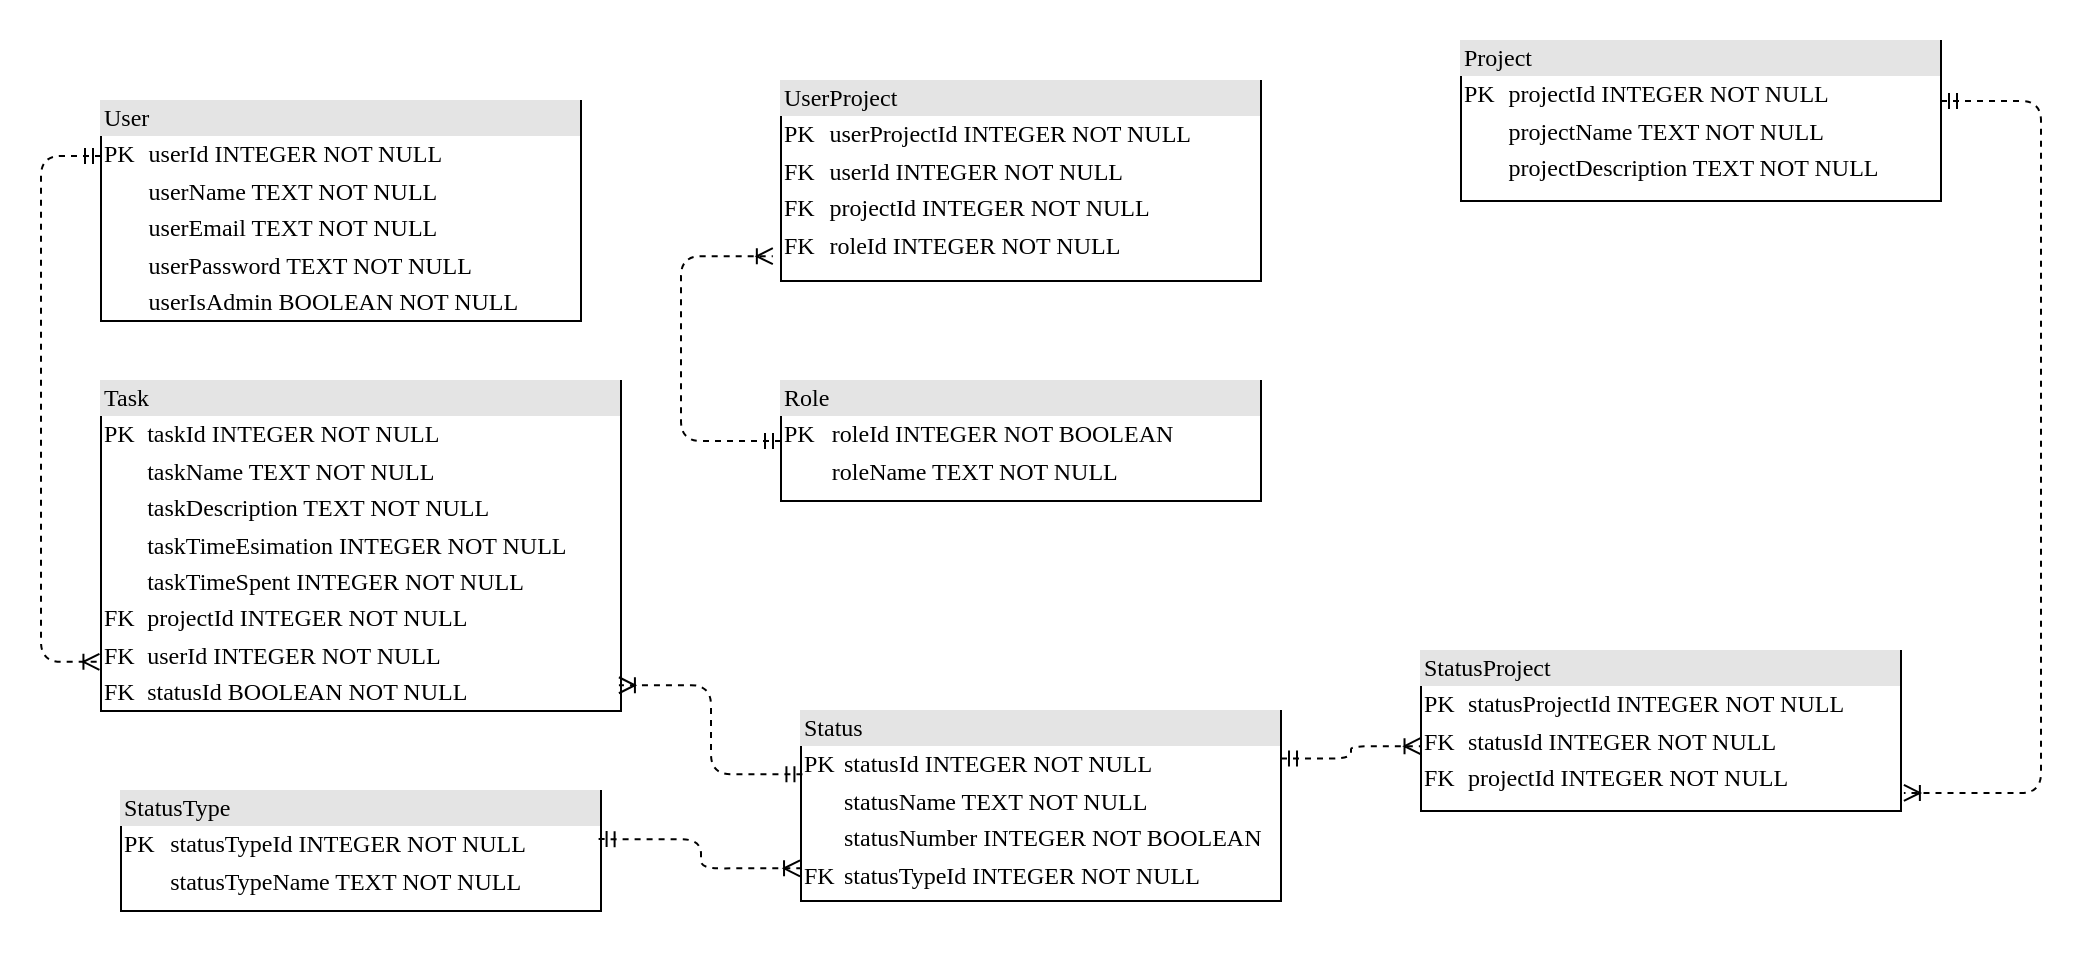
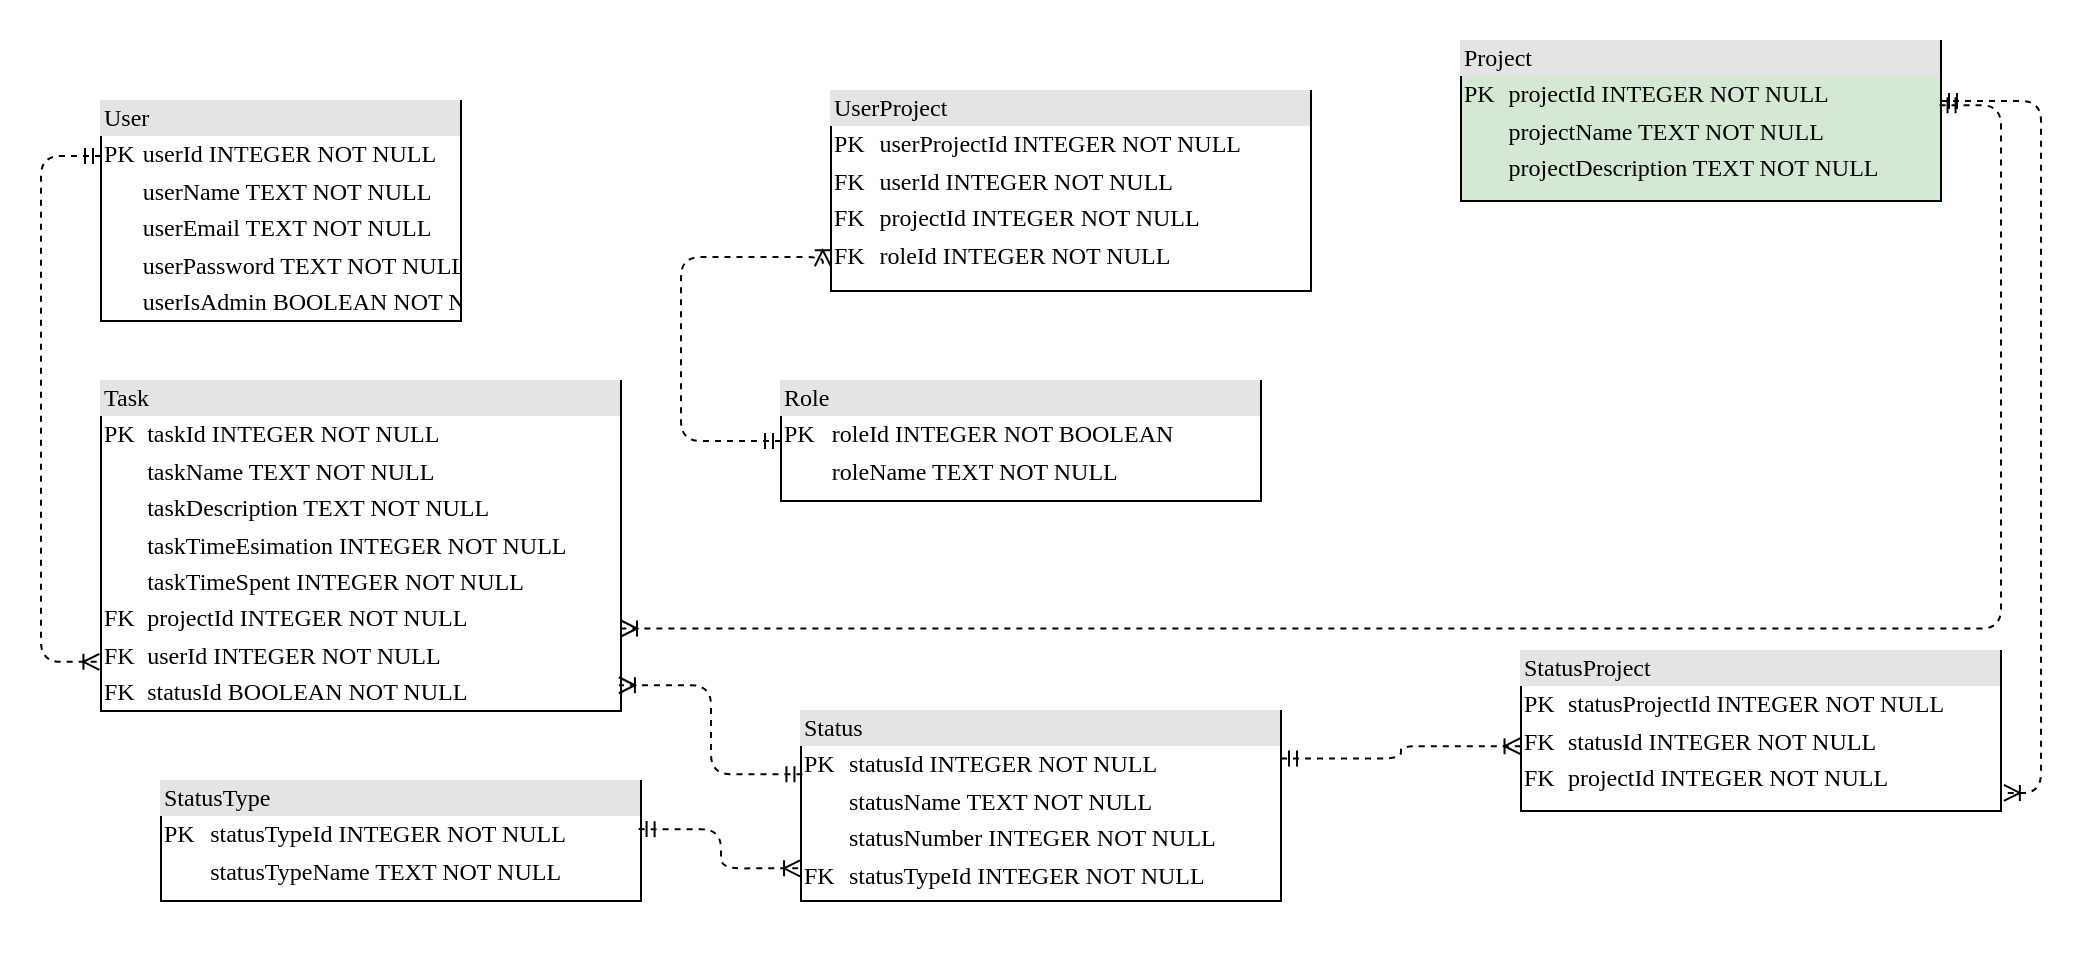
- <mxCell id="3" value="&lt;div style=&quot;box-sizing: border-box ; width: 100% ; background: #e4e4e4 ; padding: 2px&quot;&gt;Project&lt;/div&gt;&lt;table style=&quot;width: 100% ; font-size: 1em&quot; cellpadding=&quot;2&quot; cellspacing=&quot;0&quot;&gt;&lt;tbody&gt;&lt;tr&gt;&lt;td&gt;PK&lt;/td&gt;&lt;td&gt;projectId INTEGER NOT NULL&lt;/td&gt;&lt;/tr&gt;&lt;tr&gt;&lt;td&gt;&lt;br&gt;&lt;/td&gt;&lt;td&gt;projectName TEXT NOT NULL&lt;/td&gt;&lt;/tr&gt;&lt;tr&gt;&lt;td&gt;&lt;/td&gt;&lt;td&gt;projectDescription TEXT NOT NULL&lt;/td&gt;&lt;/tr&gt;&lt;tr&gt;&lt;td&gt;&lt;br&gt;&lt;/td&gt;&lt;td&gt;&lt;br&gt;&lt;/td&gt;&lt;/tr&gt;&lt;/tbody&gt;&lt;/table&gt;" style="verticalAlign=top;align=left;overflow=fill;html=1;rounded=0;shadow=0;comic=0;labelBackgroundColor=none;strokeWidth=1;fontFamily=Verdana;fontSize=12" parent="1" vertex="1"><mxGeometry x="730" y="20" width="240" height="80" as="geometry" /></mxCell>
+ <mxCell id="3" value="&lt;div style=&quot;box-sizing: border-box ; width: 100% ; background: #e4e4e4 ; padding: 2px&quot;&gt;Project&lt;/div&gt;&lt;table style=&quot;width: 100% ; font-size: 1em&quot; cellpadding=&quot;2&quot; cellspacing=&quot;0&quot;&gt;&lt;tbody&gt;&lt;tr&gt;&lt;td&gt;PK&lt;/td&gt;&lt;td&gt;projectId INTEGER NOT NULL&lt;/td&gt;&lt;/tr&gt;&lt;tr&gt;&lt;td&gt;&lt;br&gt;&lt;/td&gt;&lt;td&gt;projectName TEXT NOT NULL&lt;/td&gt;&lt;/tr&gt;&lt;tr&gt;&lt;td&gt;&lt;/td&gt;&lt;td&gt;projectDescription TEXT NOT NULL&lt;/td&gt;&lt;/tr&gt;&lt;tr&gt;&lt;td&gt;&lt;br&gt;&lt;/td&gt;&lt;td&gt;&lt;br&gt;&lt;/td&gt;&lt;/tr&gt;&lt;/tbody&gt;&lt;/table&gt;" style="verticalAlign=top;align=left;overflow=fill;html=1;rounded=0;shadow=0;comic=0;labelBackgroundColor=none;strokeWidth=1;fontFamily=Verdana;fontSize=12;fillColor=#d5e8d4;" parent="1" vertex="1"><mxGeometry x="730" y="20" width="240" height="80" as="geometry" /></mxCell>
- <mxCell id="4" value="&lt;div style=&quot;box-sizing: border-box ; width: 100% ; background: #e4e4e4 ; padding: 2px&quot;&gt;UserProject&lt;/div&gt;&lt;table style=&quot;width: 100% ; font-size: 1em&quot; cellpadding=&quot;2&quot; cellspacing=&quot;0&quot;&gt;&lt;tbody&gt;&lt;tr&gt;&lt;td&gt;PK&lt;/td&gt;&lt;td&gt;userProjectId INTEGER NOT NULL&lt;/td&gt;&lt;/tr&gt;&lt;tr&gt;&lt;td&gt;FK&lt;/td&gt;&lt;td&gt;userId INTEGER NOT NULL&lt;/td&gt;&lt;/tr&gt;&lt;tr&gt;&lt;td&gt;FK&lt;/td&gt;&lt;td&gt;projectId INTEGER NOT NULL&lt;/td&gt;&lt;/tr&gt;&lt;tr&gt;&lt;td&gt;FK&lt;br&gt;&lt;/td&gt;&lt;td&gt;roleId INTEGER NOT NULL&lt;br&gt;&lt;/td&gt;&lt;/tr&gt;&lt;/tbody&gt;&lt;/table&gt;" style="verticalAlign=top;align=left;overflow=fill;html=1;rounded=0;shadow=0;comic=0;labelBackgroundColor=none;strokeWidth=1;fontFamily=Verdana;fontSize=12" parent="1" vertex="1"><mxGeometry x="390" y="40" width="240" height="100" as="geometry" /></mxCell>
+ <mxCell id="4" value="&lt;div style=&quot;box-sizing: border-box ; width: 100% ; background: #e4e4e4 ; padding: 2px&quot;&gt;UserProject&lt;/div&gt;&lt;table style=&quot;width: 100% ; font-size: 1em&quot; cellpadding=&quot;2&quot; cellspacing=&quot;0&quot;&gt;&lt;tbody&gt;&lt;tr&gt;&lt;td&gt;PK&lt;/td&gt;&lt;td&gt;userProjectId INTEGER NOT NULL&lt;/td&gt;&lt;/tr&gt;&lt;tr&gt;&lt;td&gt;FK&lt;/td&gt;&lt;td&gt;userId INTEGER NOT NULL&lt;/td&gt;&lt;/tr&gt;&lt;tr&gt;&lt;td&gt;FK&lt;/td&gt;&lt;td&gt;projectId INTEGER NOT NULL&lt;/td&gt;&lt;/tr&gt;&lt;tr&gt;&lt;td&gt;FK&lt;br&gt;&lt;/td&gt;&lt;td&gt;roleId INTEGER NOT NULL&lt;br&gt;&lt;/td&gt;&lt;/tr&gt;&lt;/tbody&gt;&lt;/table&gt;" style="verticalAlign=top;align=left;overflow=fill;html=1;rounded=0;shadow=0;comic=0;labelBackgroundColor=none;strokeWidth=1;fontFamily=Verdana;fontSize=12" parent="1" vertex="1"><mxGeometry x="415" y="45" width="240" height="100" as="geometry" /></mxCell>
- <mxCell id="2" value="&lt;div style=&quot;box-sizing: border-box ; width: 100% ; background: #e4e4e4 ; padding: 2px&quot;&gt;User&lt;/div&gt;&lt;table style=&quot;width: 100% ; font-size: 1em&quot; cellpadding=&quot;2&quot; cellspacing=&quot;0&quot;&gt;&lt;tbody&gt;&lt;tr&gt;&lt;td&gt;PK&lt;/td&gt;&lt;td&gt;userId INTEGER NOT NULL&lt;/td&gt;&lt;/tr&gt;&lt;tr&gt;&lt;td&gt;&lt;br&gt;&lt;/td&gt;&lt;td&gt;userName TEXT NOT NULL&lt;/td&gt;&lt;/tr&gt;&lt;tr&gt;&lt;td&gt;&lt;br&gt;&lt;/td&gt;&lt;td&gt;userEmail TEXT NOT NULL&lt;/td&gt;&lt;/tr&gt;&lt;tr&gt;&lt;td&gt;&lt;/td&gt;&lt;td&gt;userPassword TEXT NOT NULL&lt;/td&gt;&lt;/tr&gt;&lt;tr&gt;&lt;td&gt;&lt;br&gt;&lt;/td&gt;&lt;td&gt;userIsAdmin BOOLEAN NOT NULL&lt;br&gt;&lt;/td&gt;&lt;/tr&gt;&lt;/tbody&gt;&lt;/table&gt;" style="verticalAlign=top;align=left;overflow=fill;html=1;rounded=0;shadow=0;comic=0;labelBackgroundColor=none;strokeWidth=1;fontFamily=Verdana;fontSize=12" parent="1" vertex="1"><mxGeometry x="50" y="50" width="240" height="110" as="geometry" /></mxCell>
+ <mxCell id="2" value="&lt;div style=&quot;box-sizing: border-box ; width: 100% ; background: #e4e4e4 ; padding: 2px&quot;&gt;User&lt;/div&gt;&lt;table style=&quot;width: 100% ; font-size: 1em&quot; cellpadding=&quot;2&quot; cellspacing=&quot;0&quot;&gt;&lt;tbody&gt;&lt;tr&gt;&lt;td&gt;PK&lt;/td&gt;&lt;td&gt;userId INTEGER NOT NULL&lt;/td&gt;&lt;/tr&gt;&lt;tr&gt;&lt;td&gt;&lt;br&gt;&lt;/td&gt;&lt;td&gt;userName TEXT NOT NULL&lt;/td&gt;&lt;/tr&gt;&lt;tr&gt;&lt;td&gt;&lt;br&gt;&lt;/td&gt;&lt;td&gt;userEmail TEXT NOT NULL&lt;/td&gt;&lt;/tr&gt;&lt;tr&gt;&lt;td&gt;&lt;/td&gt;&lt;td&gt;userPassword TEXT NOT NULL&lt;/td&gt;&lt;/tr&gt;&lt;tr&gt;&lt;td&gt;&lt;br&gt;&lt;/td&gt;&lt;td&gt;userIsAdmin BOOLEAN NOT NULL&lt;br&gt;&lt;/td&gt;&lt;/tr&gt;&lt;/tbody&gt;&lt;/table&gt;" style="verticalAlign=top;align=left;overflow=fill;html=1;rounded=0;shadow=0;comic=0;labelBackgroundColor=none;strokeWidth=1;fontFamily=Verdana;fontSize=12" parent="1" vertex="1"><mxGeometry x="50" y="50" width="180" height="110" as="geometry" /></mxCell>
+ <mxCell id="9" style="edgeStyle=orthogonalEdgeStyle;html=1;dashed=1;labelBackgroundColor=none;startArrow=ERmandOne;endArrow=ERoneToMany;fontFamily=Verdana;fontSize=12;align=left;entryX=1;entryY=0.75;entryDx=0;entryDy=0;exitX=0.997;exitY=0.401;exitDx=0;exitDy=0;movable=1;resizable=1;rotatable=1;deletable=1;editable=1;locked=0;connectable=1;exitPerimeter=0;" parent="1" source="3" target="7" edge="1"><mxGeometry relative="1" as="geometry"><mxPoint x="370" y="320" as="sourcePoint" /><mxPoint x="659.19" y="340.925" as="targetPoint" /><Array as="points"><mxPoint x="1000" y="52" /><mxPoint x="1000" y="314" /></Array></mxGeometry></mxCell>
- <mxCell id="13" value="&lt;div style=&quot;box-sizing: border-box ; width: 100% ; background: #e4e4e4 ; padding: 2px&quot;&gt;StatusProject&lt;/div&gt;&lt;table style=&quot;width: 100% ; font-size: 1em&quot; cellpadding=&quot;2&quot; cellspacing=&quot;0&quot;&gt;&lt;tbody&gt;&lt;tr&gt;&lt;td&gt;PK&lt;/td&gt;&lt;td&gt;statusProjectId INTEGER NOT NULL&lt;/td&gt;&lt;/tr&gt;&lt;tr&gt;&lt;td&gt;FK&lt;/td&gt;&lt;td&gt;statusId INTEGER&amp;nbsp;NOT NULL&lt;/td&gt;&lt;/tr&gt;&lt;tr&gt;&lt;td&gt;FK&lt;/td&gt;&lt;td&gt;projectId INTEGER NOT NULL&lt;/td&gt;&lt;/tr&gt;&lt;tr&gt;&lt;td&gt;&lt;br&gt;&lt;/td&gt;&lt;td&gt;&lt;br&gt;&lt;/td&gt;&lt;/tr&gt;&lt;/tbody&gt;&lt;/table&gt;" style="verticalAlign=top;align=left;overflow=fill;html=1;rounded=0;shadow=0;comic=0;labelBackgroundColor=none;strokeWidth=1;fontFamily=Verdana;fontSize=12" parent="1" vertex="1"><mxGeometry x="710" y="325" width="240" height="80" as="geometry" /></mxCell>
+ <mxCell id="13" value="&lt;div style=&quot;box-sizing: border-box ; width: 100% ; background: #e4e4e4 ; padding: 2px&quot;&gt;StatusProject&lt;/div&gt;&lt;table style=&quot;width: 100% ; font-size: 1em&quot; cellpadding=&quot;2&quot; cellspacing=&quot;0&quot;&gt;&lt;tbody&gt;&lt;tr&gt;&lt;td&gt;PK&lt;/td&gt;&lt;td&gt;statusProjectId INTEGER NOT NULL&lt;/td&gt;&lt;/tr&gt;&lt;tr&gt;&lt;td&gt;FK&lt;/td&gt;&lt;td&gt;statusId INTEGER&amp;nbsp;NOT NULL&lt;/td&gt;&lt;/tr&gt;&lt;tr&gt;&lt;td&gt;FK&lt;/td&gt;&lt;td&gt;projectId INTEGER NOT NULL&lt;/td&gt;&lt;/tr&gt;&lt;tr&gt;&lt;td&gt;&lt;br&gt;&lt;/td&gt;&lt;td&gt;&lt;br&gt;&lt;/td&gt;&lt;/tr&gt;&lt;/tbody&gt;&lt;/table&gt;" style="verticalAlign=top;align=left;overflow=fill;html=1;rounded=0;shadow=0;comic=0;labelBackgroundColor=none;strokeWidth=1;fontFamily=Verdana;fontSize=12" parent="1" vertex="1"><mxGeometry x="760" y="325" width="240" height="80" as="geometry" /></mxCell>
- <mxCell id="10" value="&lt;div style=&quot;box-sizing: border-box ; width: 100% ; background: #e4e4e4 ; padding: 2px&quot;&gt;Status&lt;/div&gt;&lt;table style=&quot;width: 100% ; font-size: 1em&quot; cellpadding=&quot;2&quot; cellspacing=&quot;0&quot;&gt;&lt;tbody&gt;&lt;tr&gt;&lt;td&gt;PK&lt;/td&gt;&lt;td&gt;statusId INTEGER NOT NULL&lt;/td&gt;&lt;/tr&gt;&lt;tr&gt;&lt;td&gt;&lt;br&gt;&lt;/td&gt;&lt;td&gt;statusName TEXT NOT NULL&lt;/td&gt;&lt;/tr&gt;&lt;tr&gt;&lt;td&gt;&lt;br&gt;&lt;/td&gt;&lt;td&gt;statusNumber INTEGER NOT BOOLEAN&lt;/td&gt;&lt;/tr&gt;&lt;tr&gt;&lt;td&gt;FK&lt;/td&gt;&lt;td&gt;statusTypeId INTEGER NOT NULL&lt;/td&gt;&lt;/tr&gt;&lt;/tbody&gt;&lt;/table&gt;" style="verticalAlign=top;align=left;overflow=fill;html=1;rounded=0;shadow=0;comic=0;labelBackgroundColor=none;strokeWidth=1;fontFamily=Verdana;fontSize=12" parent="1" vertex="1"><mxGeometry x="400" y="355" width="240" height="95" as="geometry" /></mxCell>
+ <mxCell id="10" value="&lt;div style=&quot;box-sizing: border-box ; width: 100% ; background: #e4e4e4 ; padding: 2px&quot;&gt;Status&lt;/div&gt;&lt;table style=&quot;width: 100% ; font-size: 1em&quot; cellpadding=&quot;2&quot; cellspacing=&quot;0&quot;&gt;&lt;tbody&gt;&lt;tr&gt;&lt;td&gt;PK&lt;/td&gt;&lt;td&gt;statusId INTEGER NOT NULL&lt;/td&gt;&lt;/tr&gt;&lt;tr&gt;&lt;td&gt;&lt;br&gt;&lt;/td&gt;&lt;td&gt;statusName TEXT NOT NULL&lt;/td&gt;&lt;/tr&gt;&lt;tr&gt;&lt;td&gt;&lt;br&gt;&lt;/td&gt;&lt;td&gt;statusNumber INTEGER NOT NULL&lt;/td&gt;&lt;/tr&gt;&lt;tr&gt;&lt;td&gt;FK&lt;/td&gt;&lt;td&gt;statusTypeId INTEGER NOT NULL&lt;/td&gt;&lt;/tr&gt;&lt;/tbody&gt;&lt;/table&gt;" style="verticalAlign=top;align=left;overflow=fill;html=1;rounded=0;shadow=0;comic=0;labelBackgroundColor=none;strokeWidth=1;fontFamily=Verdana;fontSize=12" parent="1" vertex="1"><mxGeometry x="400" y="355" width="240" height="95" as="geometry" /></mxCell>
- <mxCell id="11" value="&lt;div style=&quot;box-sizing: border-box ; width: 100% ; background: #e4e4e4 ; padding: 2px&quot;&gt;StatusType&lt;/div&gt;&lt;table style=&quot;width: 100% ; font-size: 1em&quot; cellpadding=&quot;2&quot; cellspacing=&quot;0&quot;&gt;&lt;tbody&gt;&lt;tr&gt;&lt;td&gt;PK&lt;/td&gt;&lt;td&gt;statusTypeId INTEGER NOT NULL&lt;/td&gt;&lt;/tr&gt;&lt;tr&gt;&lt;td&gt;&lt;br&gt;&lt;/td&gt;&lt;td&gt;statusTypeName TEXT NOT NULL&lt;/td&gt;&lt;/tr&gt;&lt;tr&gt;&lt;td&gt;&lt;/td&gt;&lt;td&gt;&lt;/td&gt;&lt;/tr&gt;&lt;/tbody&gt;&lt;/table&gt;" style="verticalAlign=top;align=left;overflow=fill;html=1;rounded=0;shadow=0;comic=0;labelBackgroundColor=none;strokeWidth=1;fontFamily=Verdana;fontSize=12" parent="1" vertex="1"><mxGeometry x="60" y="395" width="240" height="60" as="geometry" /></mxCell>
+ <mxCell id="11" value="&lt;div style=&quot;box-sizing: border-box ; width: 100% ; background: #e4e4e4 ; padding: 2px&quot;&gt;StatusType&lt;/div&gt;&lt;table style=&quot;width: 100% ; font-size: 1em&quot; cellpadding=&quot;2&quot; cellspacing=&quot;0&quot;&gt;&lt;tbody&gt;&lt;tr&gt;&lt;td&gt;PK&lt;/td&gt;&lt;td&gt;statusTypeId INTEGER NOT NULL&lt;/td&gt;&lt;/tr&gt;&lt;tr&gt;&lt;td&gt;&lt;br&gt;&lt;/td&gt;&lt;td&gt;statusTypeName TEXT NOT NULL&lt;/td&gt;&lt;/tr&gt;&lt;tr&gt;&lt;td&gt;&lt;/td&gt;&lt;td&gt;&lt;/td&gt;&lt;/tr&gt;&lt;/tbody&gt;&lt;/table&gt;" style="verticalAlign=top;align=left;overflow=fill;html=1;rounded=0;shadow=0;comic=0;labelBackgroundColor=none;strokeWidth=1;fontFamily=Verdana;fontSize=12" parent="1" vertex="1"><mxGeometry x="80" y="390" width="240" height="60" as="geometry" /></mxCell>
